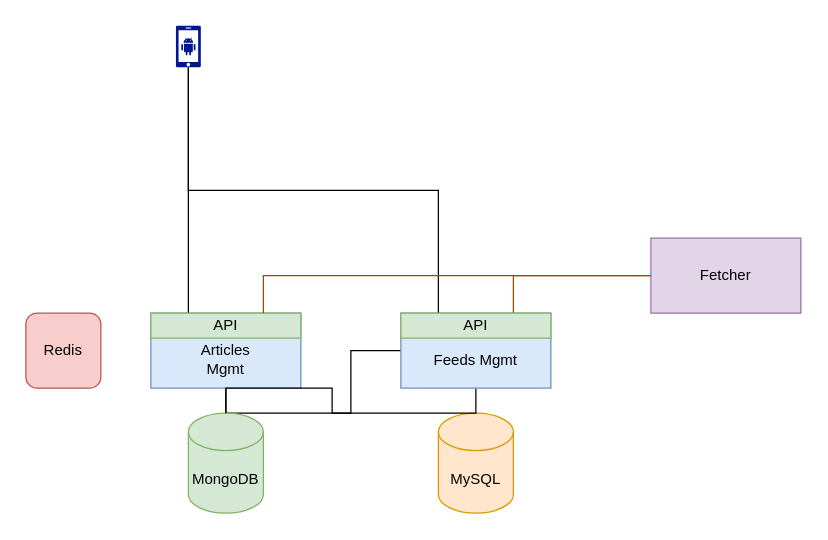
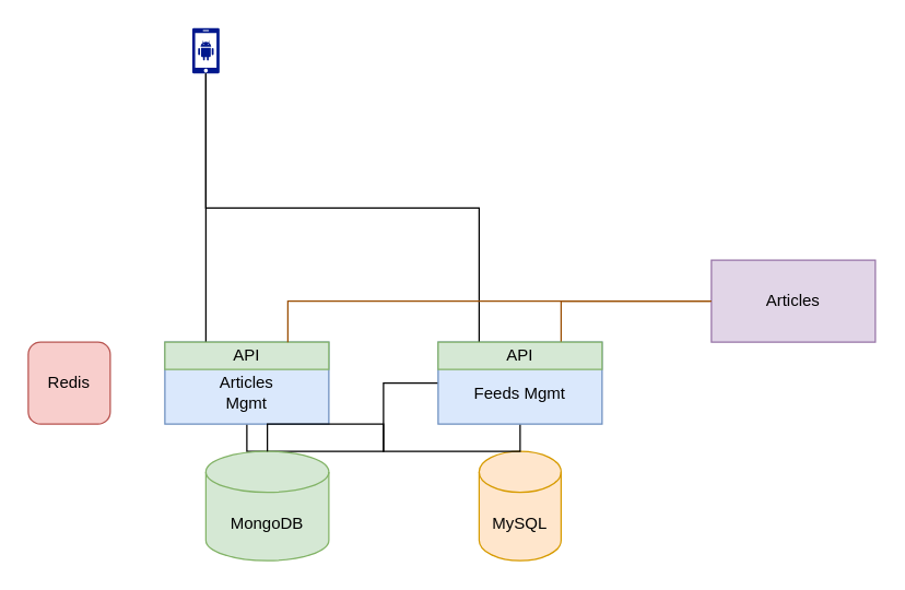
- <mxCell id="9" value="Fetcher" style="rounded=0;whiteSpace=wrap;html=1;fillColor=#e1d5e7;strokeColor=#9673a6;" parent="1" vertex="1"><mxGeometry x="520" y="190" width="120" height="60" as="geometry" /></mxCell>
+ <mxCell id="9" value="Articles" style="rounded=0;whiteSpace=wrap;html=1;fillColor=#e1d5e7;strokeColor=#9673a6;" parent="1" vertex="1"><mxGeometry x="520" y="190" width="120" height="60" as="geometry" /></mxCell>
- <mxCell id="5" value="MongoDB" style="shape=cylinder3;whiteSpace=wrap;html=1;boundedLbl=1;backgroundOutline=1;size=15;fillColor=#d5e8d4;strokeColor=#82b366;" parent="1" vertex="1"><mxGeometry x="150" y="330" width="60" height="80" as="geometry" /></mxCell>
+ <mxCell id="5" value="MongoDB" style="shape=cylinder3;whiteSpace=wrap;html=1;boundedLbl=1;backgroundOutline=1;size=15;fillColor=#d5e8d4;strokeColor=#82b366;" parent="1" vertex="1"><mxGeometry x="150" y="330" width="90" height="80" as="geometry" /></mxCell>
